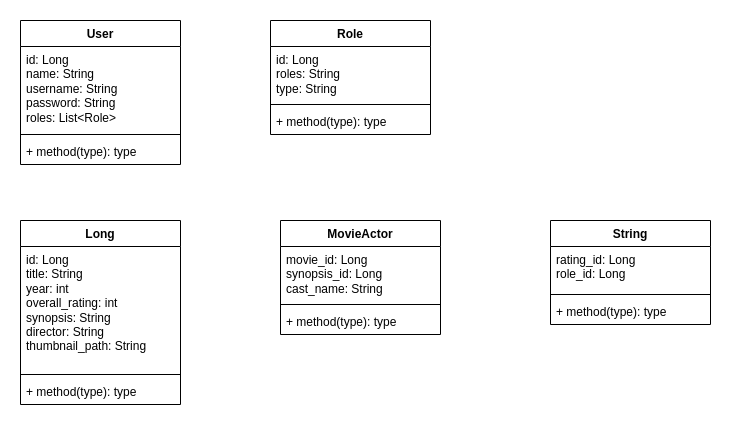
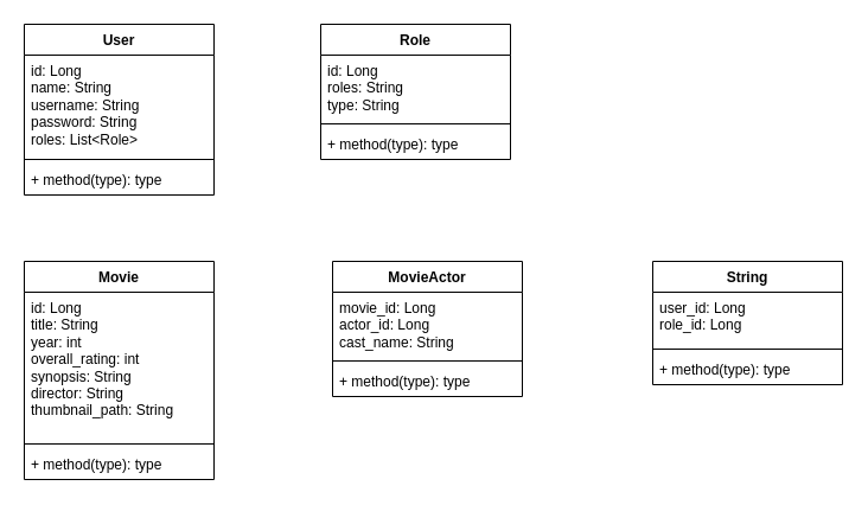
- <mxCell id="10" value="Long" style="swimlane;fontStyle=1;align=center;verticalAlign=top;childLayout=stackLayout;horizontal=1;startSize=26;horizontalStack=0;resizeParent=1;resizeParentMax=0;resizeLast=0;collapsible=1;marginBottom=0;whiteSpace=wrap;html=1;" vertex="1" parent="1"><mxGeometry x="20" y="220" width="160" height="184" as="geometry" /></mxCell>
+ <mxCell id="10" value="Movie" style="swimlane;fontStyle=1;align=center;verticalAlign=top;childLayout=stackLayout;horizontal=1;startSize=26;horizontalStack=0;resizeParent=1;resizeParentMax=0;resizeLast=0;collapsible=1;marginBottom=0;whiteSpace=wrap;html=1;" vertex="1" parent="1"><mxGeometry x="20" y="220" width="160" height="184" as="geometry" /></mxCell>
- <mxCell id="19" value="&lt;div&gt;rating_id: Long&lt;/div&gt;&lt;div&gt;role_id: Long&lt;/div&gt;" style="text;strokeColor=none;fillColor=none;align=left;verticalAlign=top;spacingLeft=4;spacingRight=4;overflow=hidden;rotatable=0;points=[[0,0.5],[1,0.5]];portConstraint=eastwest;whiteSpace=wrap;html=1;" vertex="1" parent="18"><mxGeometry y="26" width="160" height="44" as="geometry" /></mxCell>
+ <mxCell id="19" value="&lt;div&gt;user_id: Long&lt;/div&gt;&lt;div&gt;role_id: Long&lt;/div&gt;" style="text;strokeColor=none;fillColor=none;align=left;verticalAlign=top;spacingLeft=4;spacingRight=4;overflow=hidden;rotatable=0;points=[[0,0.5],[1,0.5]];portConstraint=eastwest;whiteSpace=wrap;html=1;" vertex="1" parent="18"><mxGeometry y="26" width="160" height="44" as="geometry" /></mxCell>
- <mxCell id="15" value="&lt;div&gt;movie_id: Long&lt;/div&gt;&lt;div&gt;synopsis_id: Long&lt;/div&gt;&lt;div&gt;cast_name: String&lt;/div&gt;" style="text;strokeColor=none;fillColor=none;align=left;verticalAlign=top;spacingLeft=4;spacingRight=4;overflow=hidden;rotatable=0;points=[[0,0.5],[1,0.5]];portConstraint=eastwest;whiteSpace=wrap;html=1;" vertex="1" parent="14"><mxGeometry y="26" width="160" height="54" as="geometry" /></mxCell>
+ <mxCell id="15" value="&lt;div&gt;movie_id: Long&lt;/div&gt;&lt;div&gt;actor_id: Long&lt;/div&gt;&lt;div&gt;cast_name: String&lt;/div&gt;" style="text;strokeColor=none;fillColor=none;align=left;verticalAlign=top;spacingLeft=4;spacingRight=4;overflow=hidden;rotatable=0;points=[[0,0.5],[1,0.5]];portConstraint=eastwest;whiteSpace=wrap;html=1;" vertex="1" parent="14"><mxGeometry y="26" width="160" height="54" as="geometry" /></mxCell>
